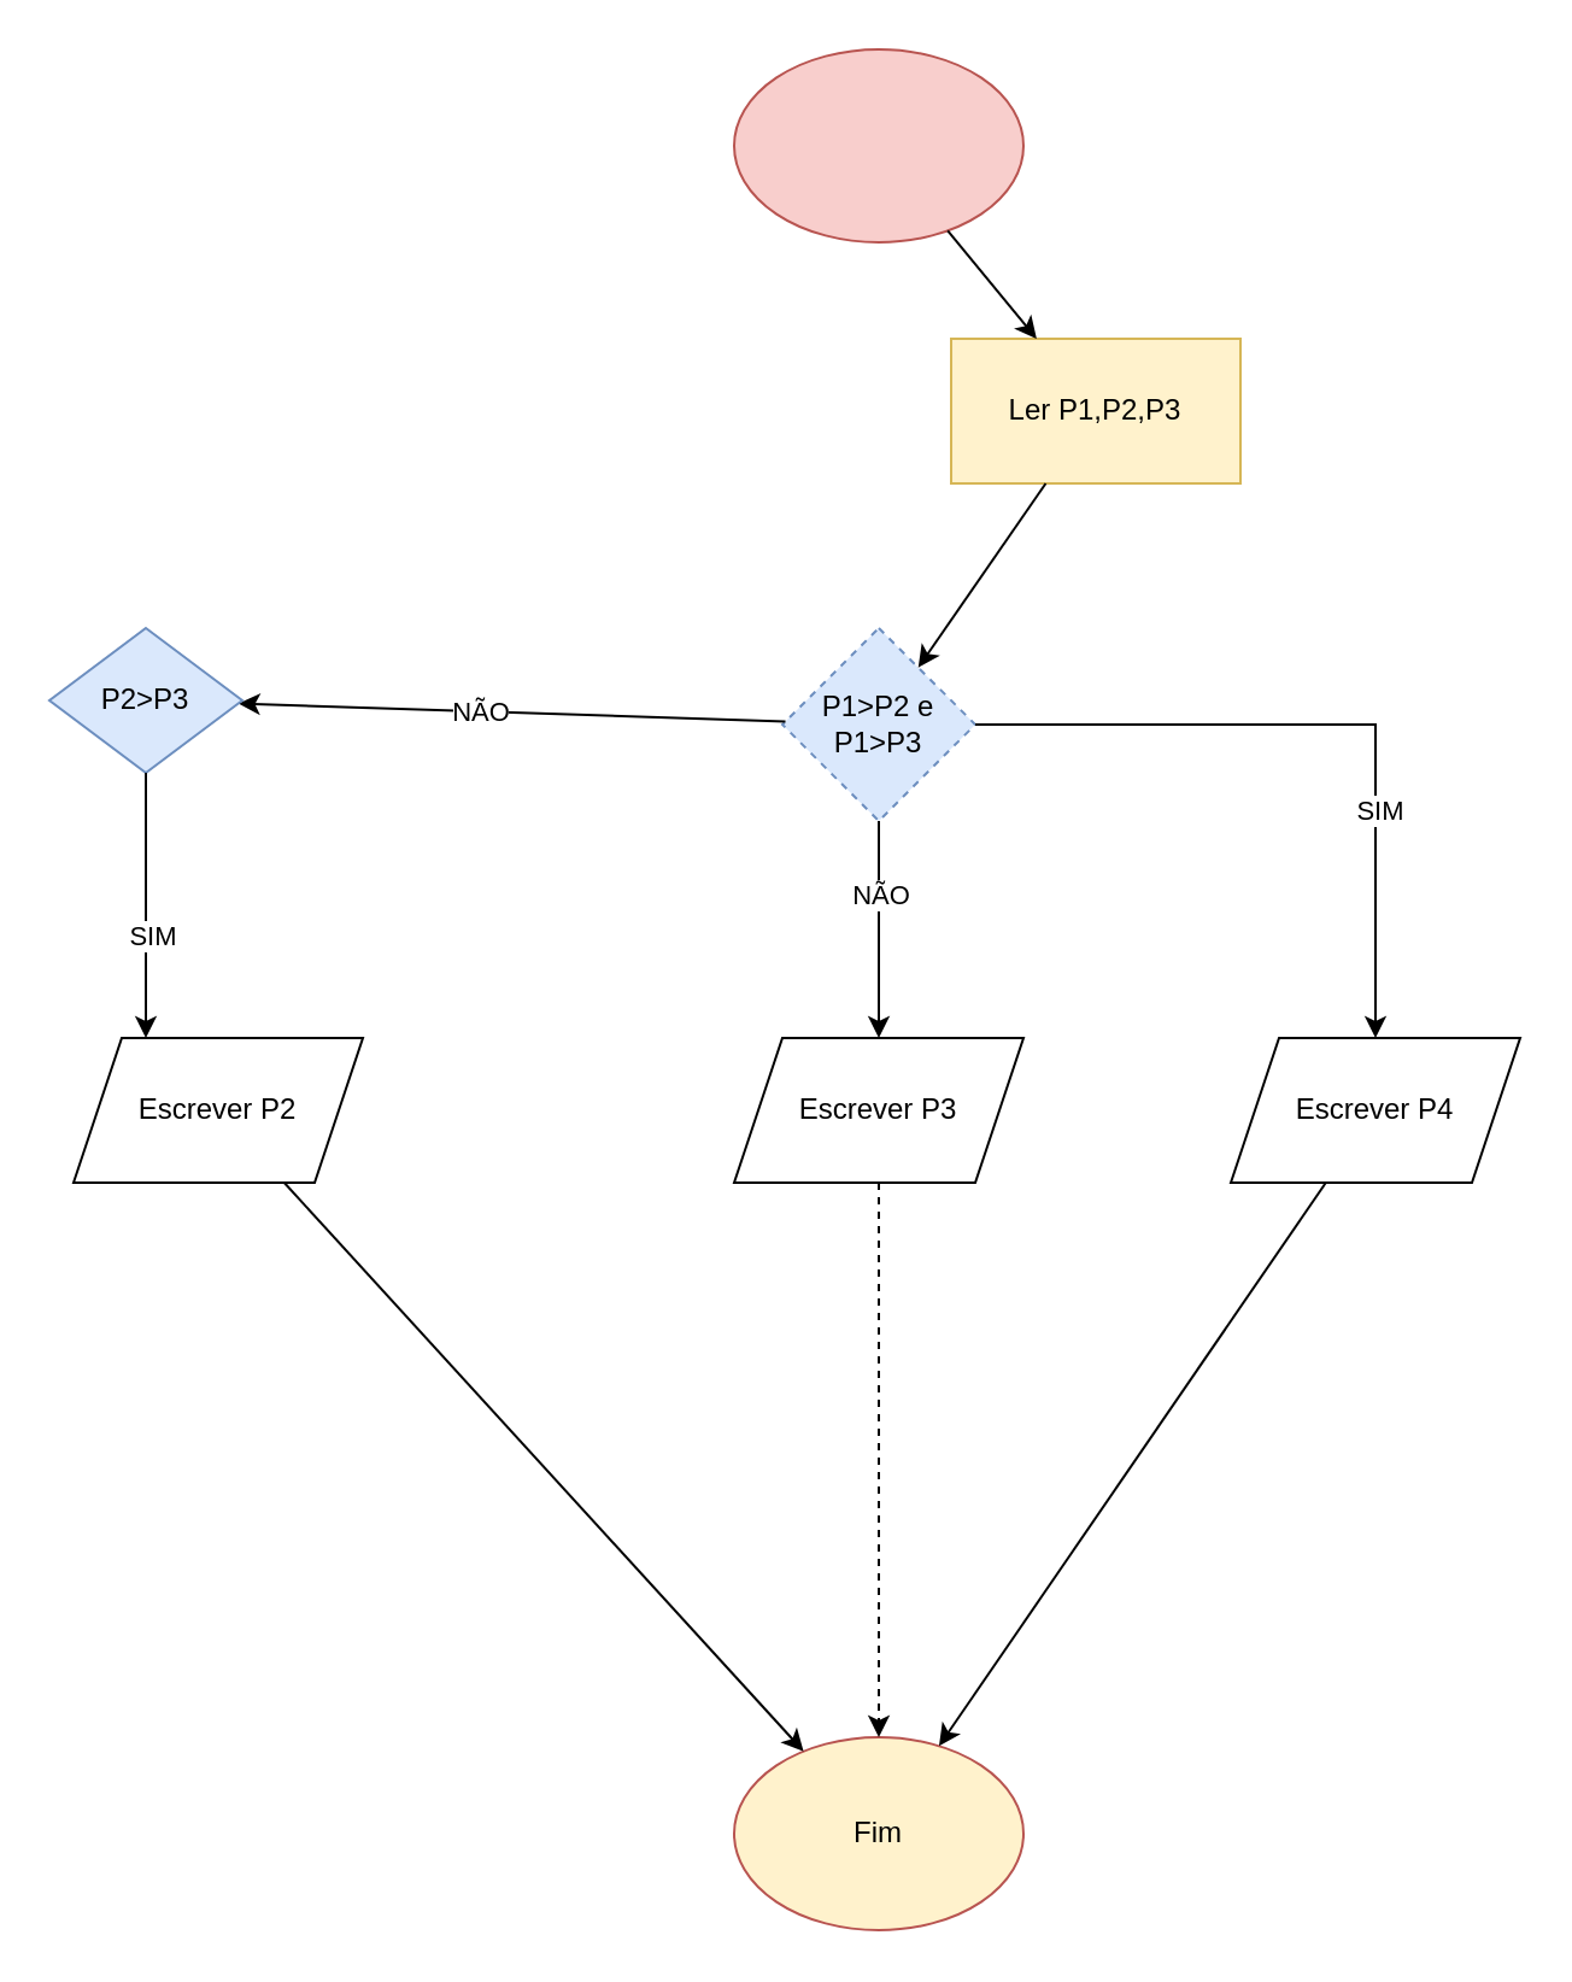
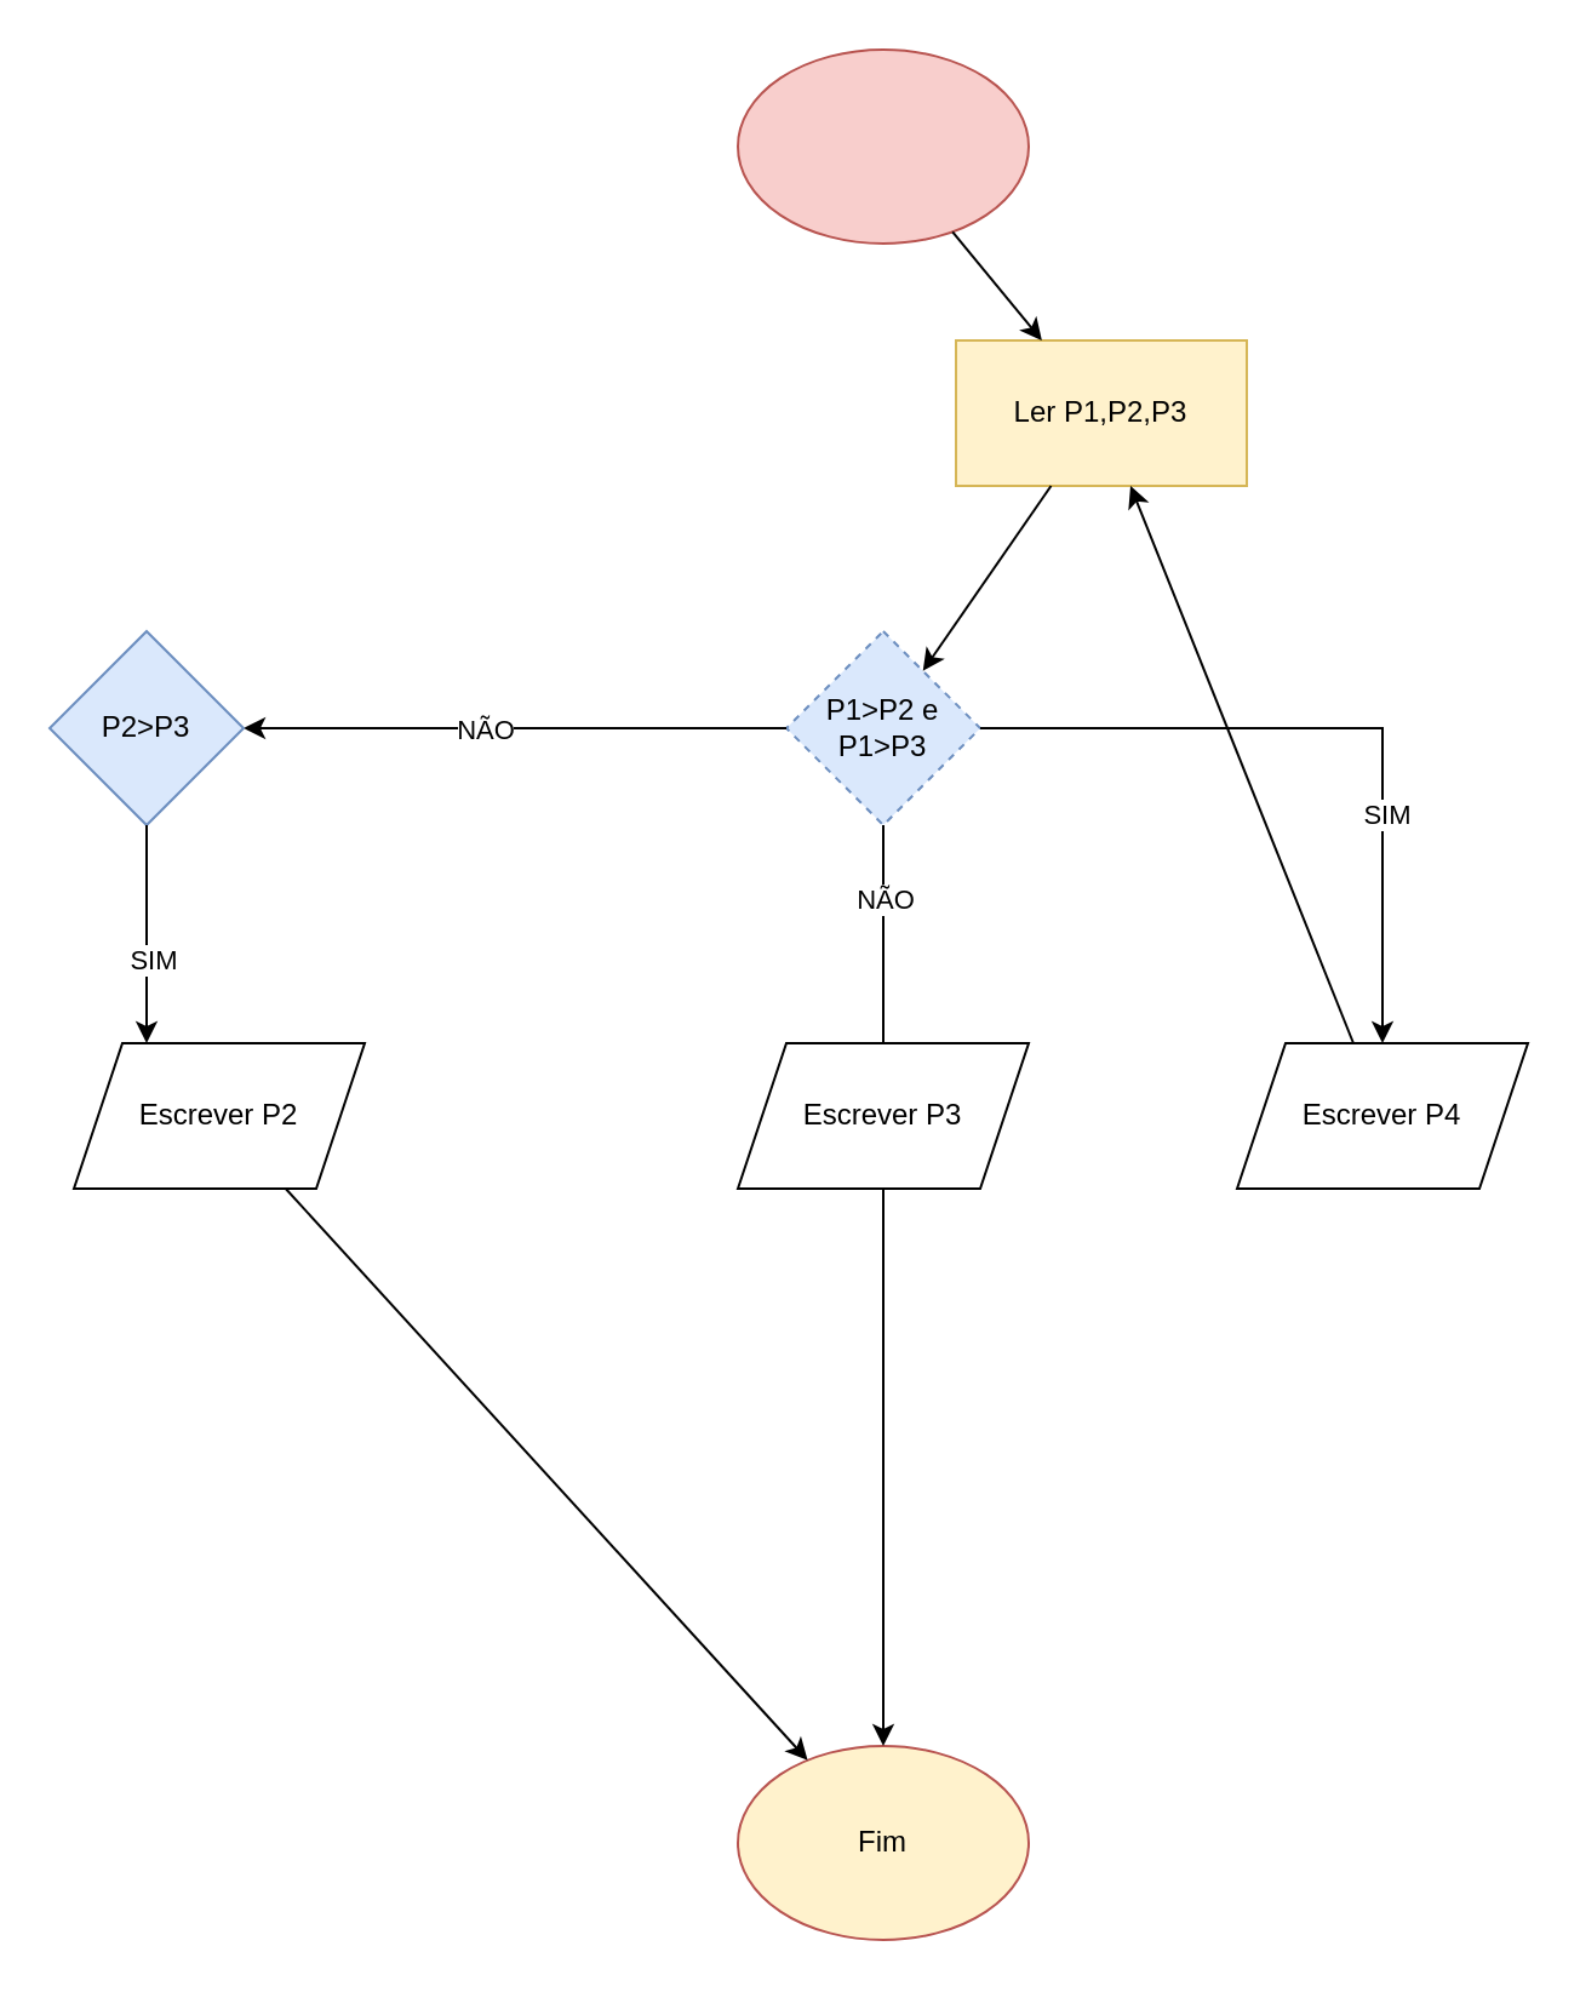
- <mxCell id="10" value="P2&amp;gt;P3" style="rhombus;whiteSpace=wrap;html=1;fillColor=#dae8fc;strokeColor=#6c8ebf;" vertex="1" parent="1"><mxGeometry x="20" y="260" width="80" height="60" as="geometry" /></mxCell>
+ <mxCell id="10" value="P2&amp;gt;P3" style="rhombus;whiteSpace=wrap;html=1;fillColor=#dae8fc;strokeColor=#6c8ebf;" vertex="1" parent="1"><mxGeometry x="20" y="260" width="80" height="80" as="geometry" /></mxCell>
- <mxCell id="14" value="" style="endArrow=classic;html=1;rounded=0;" edge="1" parent="1" source="6" target="16"><mxGeometry width="50" height="50" relative="1" as="geometry"><mxPoint x="120" y="460" as="sourcePoint" /><mxPoint x="360" y="410" as="targetPoint" /></mxGeometry></mxCell>
+ <mxCell id="14" value="" style="endArrow=none;html=1;rounded=0;" edge="1" parent="1" source="6" target="16"><mxGeometry width="50" height="50" relative="1" as="geometry"><mxPoint x="120" y="460" as="sourcePoint" /><mxPoint x="360" y="410" as="targetPoint" /></mxGeometry></mxCell>
- <mxCell id="17" value="" style="endArrow=classic;html=1;rounded=0;dashed=1;" edge="1" parent="1" source="16" target="3"><mxGeometry width="50" height="50" relative="1" as="geometry"><mxPoint x="330" y="550" as="sourcePoint" /><mxPoint x="380" y="500" as="targetPoint" /></mxGeometry></mxCell>
+ <mxCell id="17" value="" style="endArrow=classic;html=1;rounded=0;" edge="1" parent="1" source="16" target="3"><mxGeometry width="50" height="50" relative="1" as="geometry"><mxPoint x="330" y="550" as="sourcePoint" /><mxPoint x="380" y="500" as="targetPoint" /></mxGeometry></mxCell>
- <mxCell id="22" value="" style="endArrow=classic;html=1;rounded=0;" edge="1" parent="1" source="21" target="3"><mxGeometry width="50" height="50" relative="1" as="geometry"><mxPoint x="510" y="610" as="sourcePoint" /><mxPoint x="560" y="560" as="targetPoint" /></mxGeometry></mxCell>
+ <mxCell id="22" value="" style="endArrow=classic;html=1;rounded=0;" edge="1" parent="1" source="21" target="4"><mxGeometry width="50" height="50" relative="1" as="geometry"><mxPoint x="510" y="610" as="sourcePoint" /><mxPoint x="560" y="560" as="targetPoint" /></mxGeometry></mxCell>
